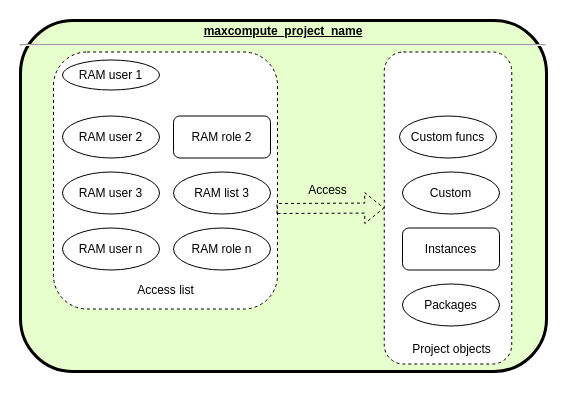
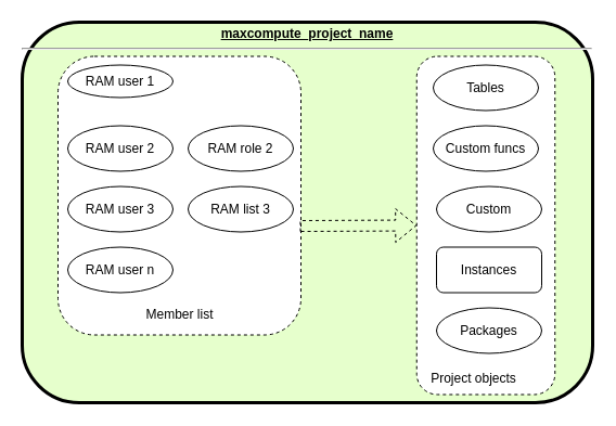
+ <mxCell id="12" value="Tables" style="ellipse;whiteSpace=wrap;html=1;" vertex="1" parent="1"><mxGeometry x="399" y="59.5" width="97" height="42" as="geometry" /></mxCell>
- <mxCell id="9" value="RAM role 2" style="whiteSpace=wrap;html=1;rounded=1;" vertex="1" parent="1"><mxGeometry x="173" y="115.5" width="97" height="42" as="geometry" /></mxCell>
+ <mxCell id="9" value="RAM role 2" style="ellipse;whiteSpace=wrap;html=1;" vertex="1" parent="1"><mxGeometry x="173" y="115.5" width="97" height="42" as="geometry" /></mxCell>
- <mxCell id="20" value="Access" style="text;html=1;align=center;verticalAlign=middle;resizable=0;points=[];autosize=1;" vertex="1" parent="1"><mxGeometry x="302" y="181" width="49" height="18" as="geometry" /></mxCell>
- <mxCell id="11" value="RAM role n" style="ellipse;whiteSpace=wrap;html=1;" vertex="1" parent="1"><mxGeometry x="173" y="227.5" width="97" height="42" as="geometry" /></mxCell>
- <mxCell id="17" value="Access list" style="text;html=1;align=center;verticalAlign=middle;resizable=0;points=[];autosize=1;" vertex="1" parent="1"><mxGeometry x="129" y="280.5" width="72" height="18" as="geometry" /></mxCell>
+ <mxCell id="17" value="Member list" style="text;html=1;align=center;verticalAlign=middle;resizable=0;points=[];autosize=1;" vertex="1" parent="1"><mxGeometry x="129" y="280.5" width="72" height="18" as="geometry" /></mxCell>
- <mxCell id="18" value="Project objects" style="text;html=1;align=center;verticalAlign=middle;resizable=0;points=[];autosize=1;" vertex="1" parent="1"><mxGeometry x="406" y="339.5" width="89" height="18" as="geometry" /></mxCell>
+ <mxCell id="18" value="Project objects" style="text;html=1;align=center;verticalAlign=middle;resizable=0;points=[];autosize=1;" vertex="1" parent="1"><mxGeometry x="391" y="339.5" width="89" height="18" as="geometry" /></mxCell>
